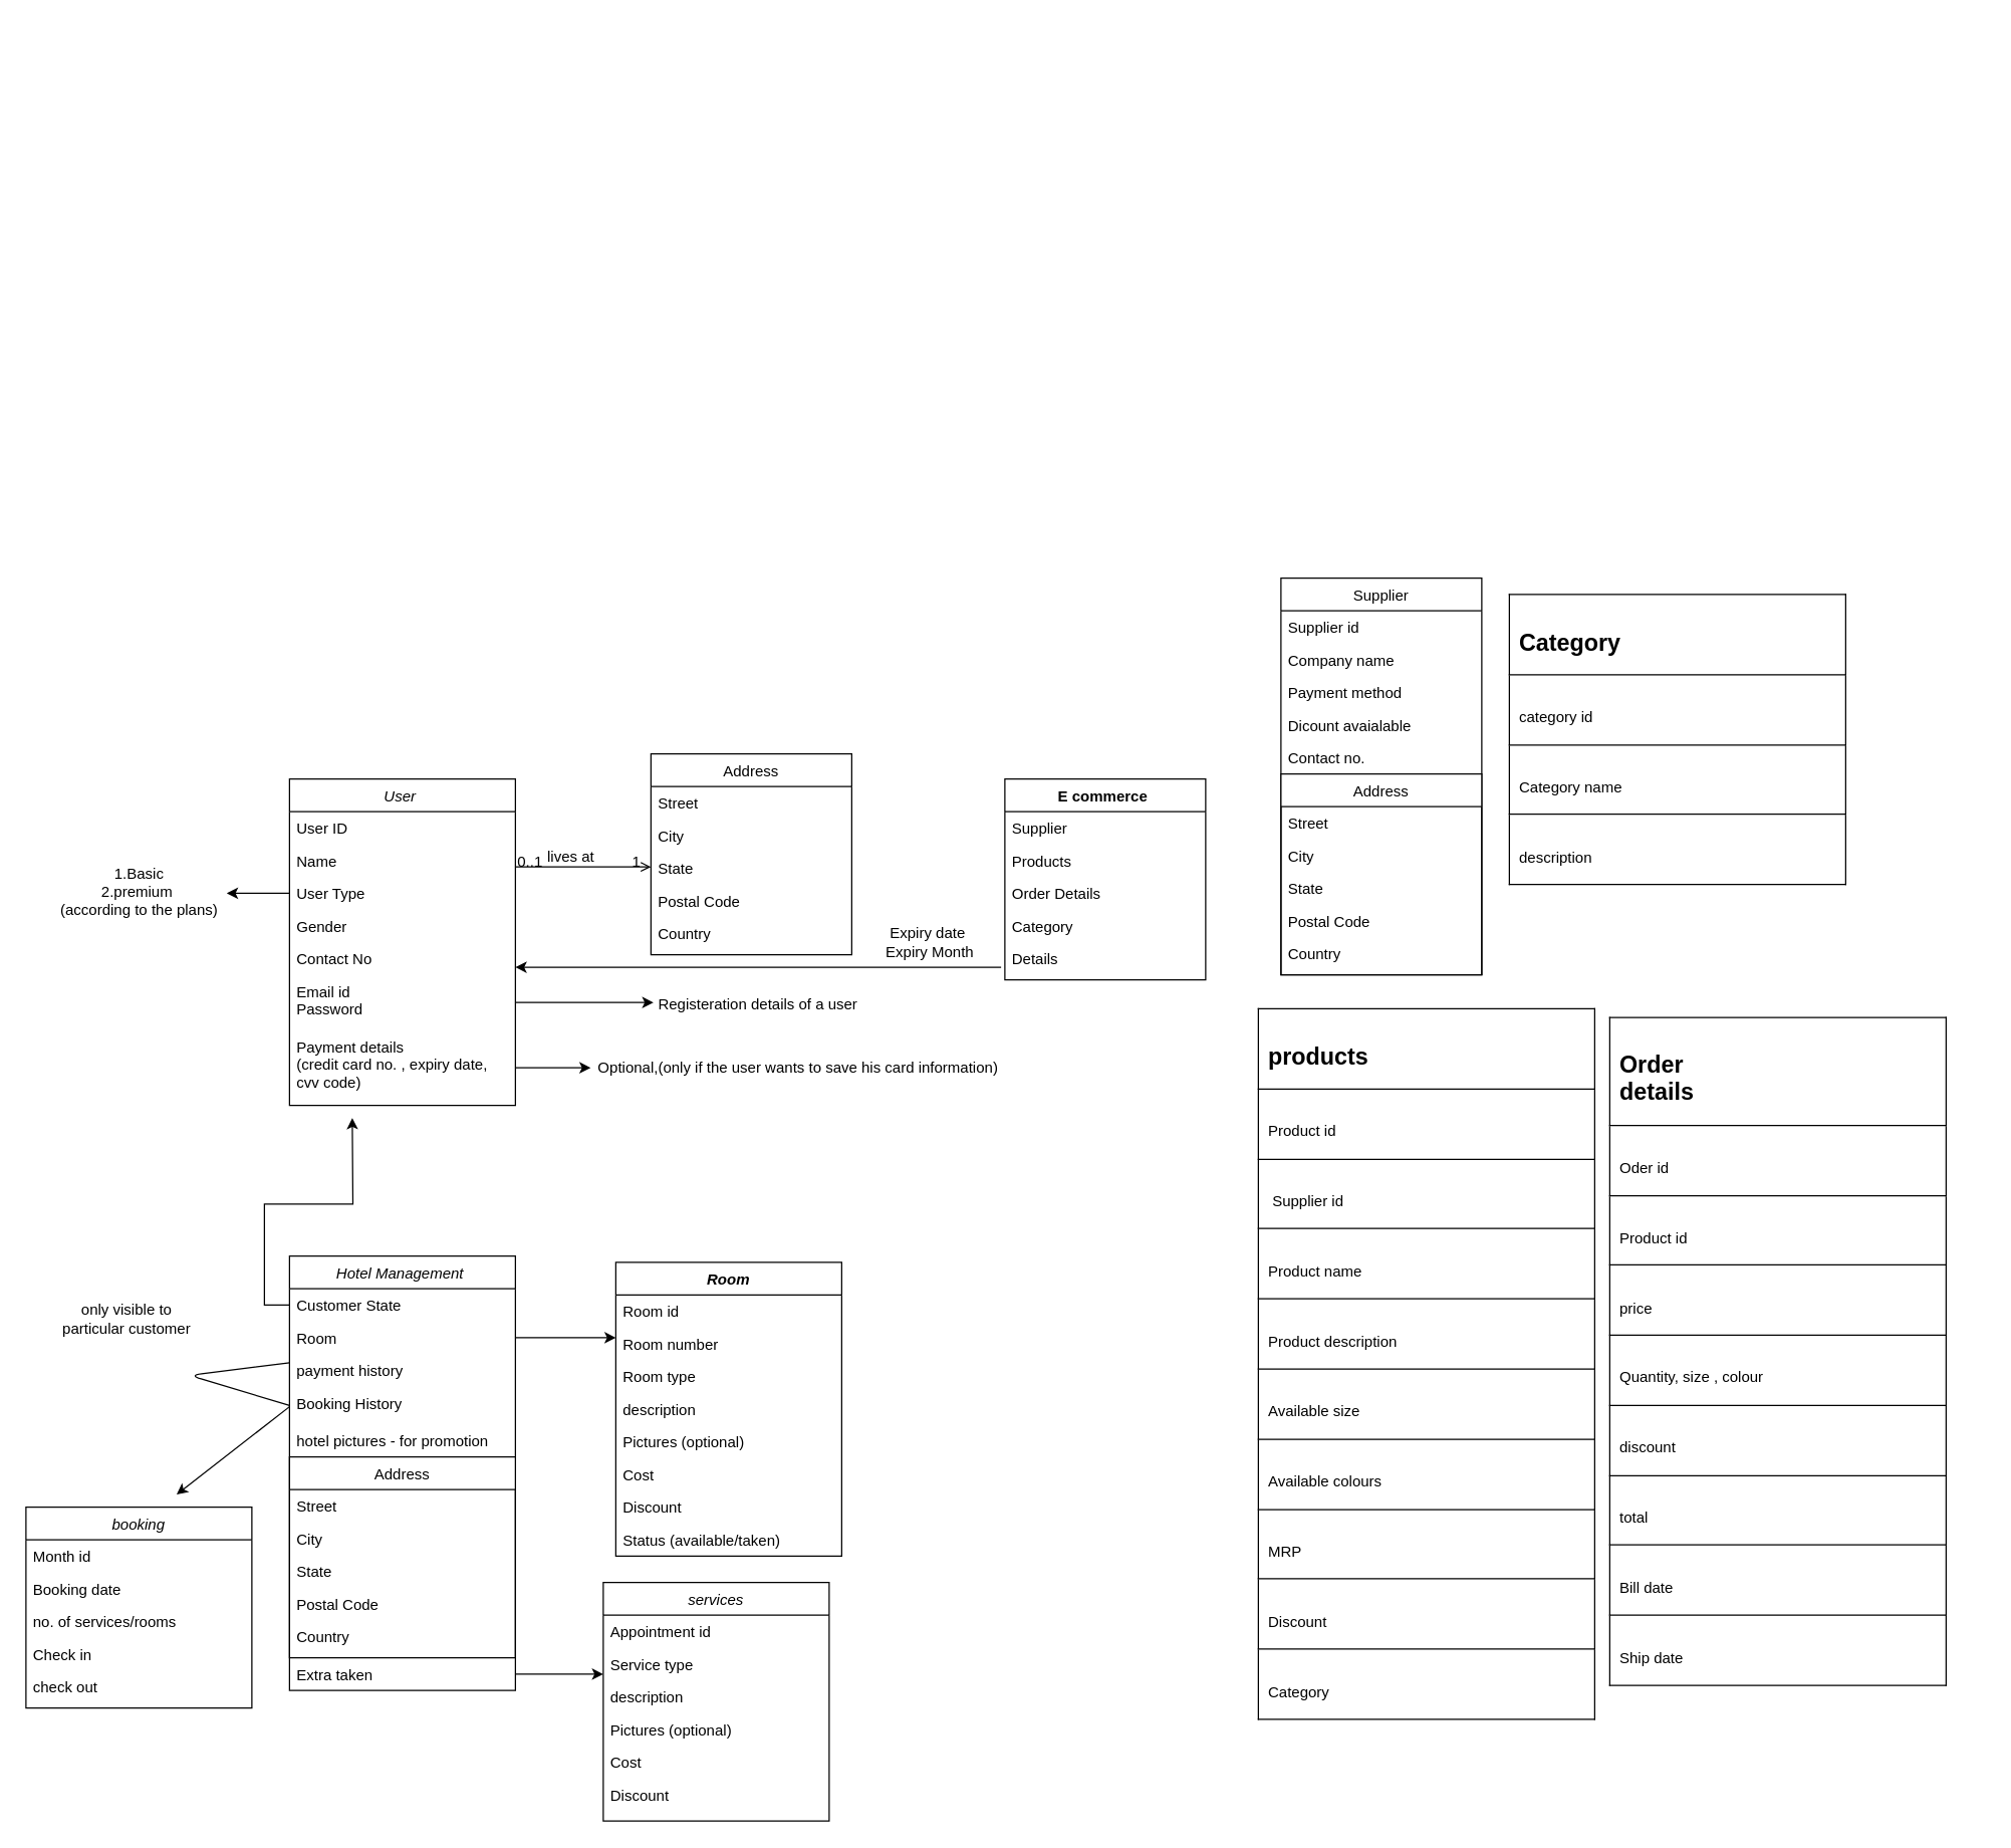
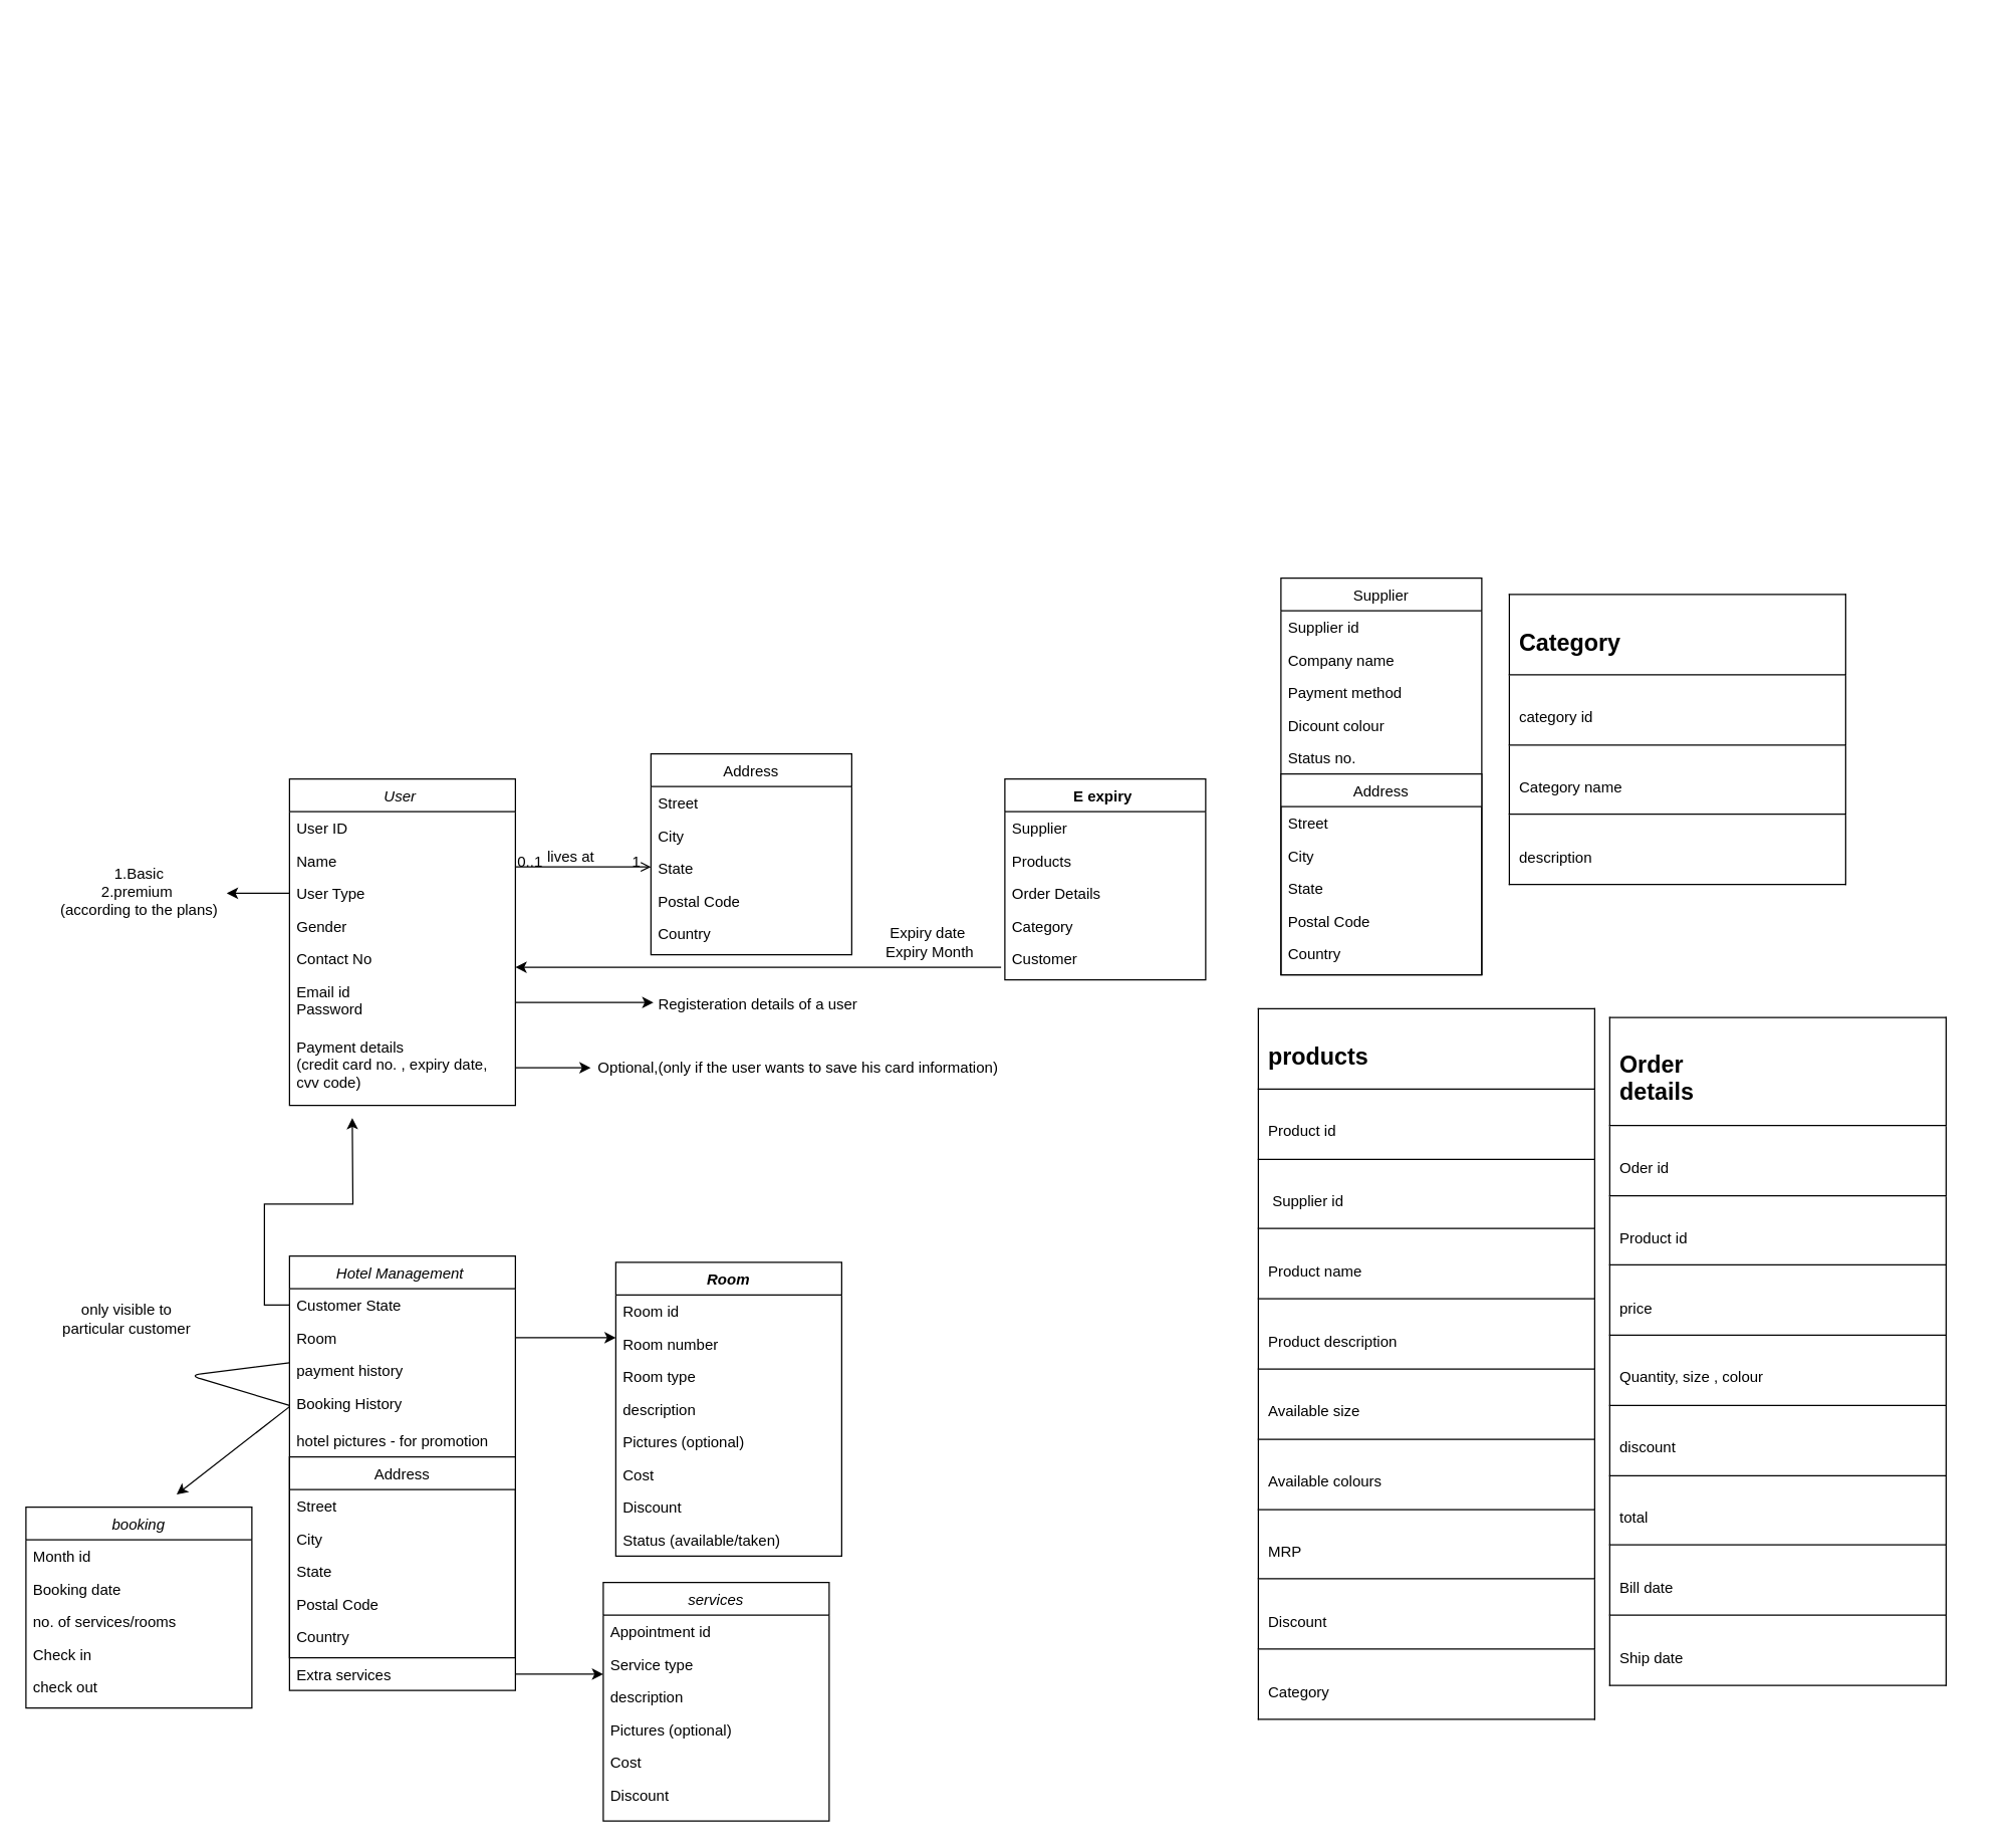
- <mxCell id="78" value="Dicount avaialable" style="text;align=left;verticalAlign=top;spacingLeft=4;spacingRight=4;overflow=hidden;rotatable=0;points=[[0,0.5],[1,0.5]];portConstraint=eastwest;rounded=0;shadow=0;html=0;" vertex="1" parent="74"><mxGeometry y="104" width="160" height="26" as="geometry" /></mxCell>
+ <mxCell id="78" value="Dicount colour" style="text;align=left;verticalAlign=top;spacingLeft=4;spacingRight=4;overflow=hidden;rotatable=0;points=[[0,0.5],[1,0.5]];portConstraint=eastwest;rounded=0;shadow=0;html=0;" vertex="1" parent="74"><mxGeometry y="104" width="160" height="26" as="geometry" /></mxCell>
- <mxCell id="79" value="Contact no." style="text;align=left;verticalAlign=top;spacingLeft=4;spacingRight=4;overflow=hidden;rotatable=0;points=[[0,0.5],[1,0.5]];portConstraint=eastwest;rounded=0;shadow=0;html=0;" vertex="1" parent="74"><mxGeometry y="130" width="160" height="26" as="geometry" /></mxCell>
+ <mxCell id="79" value="Status no." style="text;align=left;verticalAlign=top;spacingLeft=4;spacingRight=4;overflow=hidden;rotatable=0;points=[[0,0.5],[1,0.5]];portConstraint=eastwest;rounded=0;shadow=0;html=0;" vertex="1" parent="74"><mxGeometry y="130" width="160" height="26" as="geometry" /></mxCell>
- <mxCell id="68" value="E commerce " style="swimlane;fontStyle=1;align=center;verticalAlign=top;childLayout=stackLayout;horizontal=1;startSize=26;horizontalStack=0;resizeParent=1;resizeLast=0;collapsible=1;marginBottom=0;rounded=0;shadow=0;strokeWidth=1;" vertex="1" parent="1"><mxGeometry x="800" y="620" width="160" height="160" as="geometry"><mxRectangle x="550" y="140" width="160" height="26" as="alternateBounds" /></mxGeometry></mxCell>
+ <mxCell id="68" value="E expiry " style="swimlane;fontStyle=1;align=center;verticalAlign=top;childLayout=stackLayout;horizontal=1;startSize=26;horizontalStack=0;resizeParent=1;resizeLast=0;collapsible=1;marginBottom=0;rounded=0;shadow=0;strokeWidth=1;" vertex="1" parent="1"><mxGeometry x="800" y="620" width="160" height="160" as="geometry"><mxRectangle x="550" y="140" width="160" height="26" as="alternateBounds" /></mxGeometry></mxCell>
- <mxCell id="73" value="Details" style="text;align=left;verticalAlign=top;spacingLeft=4;spacingRight=4;overflow=hidden;rotatable=0;points=[[0,0.5],[1,0.5]];portConstraint=eastwest;rounded=0;shadow=0;html=0;" vertex="1" parent="68"><mxGeometry y="130" width="160" height="26" as="geometry" /></mxCell>
+ <mxCell id="73" value="Customer" style="text;align=left;verticalAlign=top;spacingLeft=4;spacingRight=4;overflow=hidden;rotatable=0;points=[[0,0.5],[1,0.5]];portConstraint=eastwest;rounded=0;shadow=0;html=0;" vertex="1" parent="68"><mxGeometry y="130" width="160" height="26" as="geometry" /></mxCell>
- <mxCell id="38" value="Extra taken " style="text;align=left;verticalAlign=top;spacingLeft=4;spacingRight=4;overflow=hidden;rotatable=0;points=[[0,0.5],[1,0.5]];portConstraint=eastwest;rounded=0;shadow=0;html=0;" parent="26" vertex="1"><mxGeometry y="320" width="180" height="26" as="geometry" /></mxCell>
+ <mxCell id="38" value="Extra services " style="text;align=left;verticalAlign=top;spacingLeft=4;spacingRight=4;overflow=hidden;rotatable=0;points=[[0,0.5],[1,0.5]];portConstraint=eastwest;rounded=0;shadow=0;html=0;" parent="26" vertex="1"><mxGeometry y="320" width="180" height="26" as="geometry" /></mxCell>
